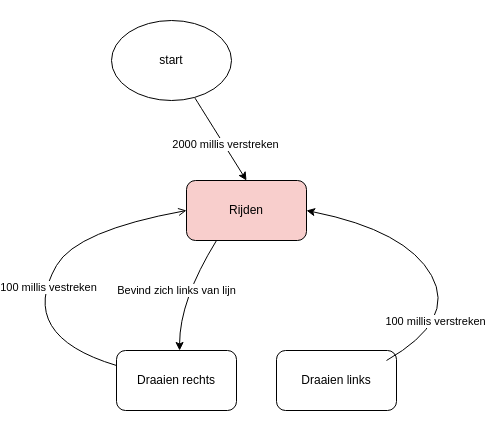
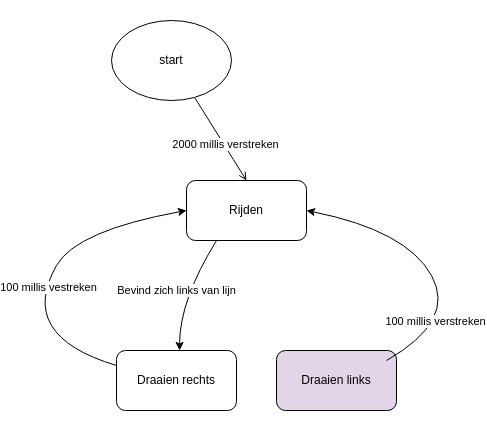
- <mxCell id="3" value="" style="endArrow=classic;html=1;curved=1;entryX=0.5;entryY=0;entryDx=0;entryDy=0;startArrow=none;" parent="1" source="5" target="2" edge="1"><mxGeometry width="50" height="50" relative="1" as="geometry"><mxPoint x="230" y="40" as="sourcePoint" /><mxPoint x="229.5" y="90" as="targetPoint" /></mxGeometry></mxCell>
+ <mxCell id="3" value="" style="endArrow=open;html=1;curved=1;entryX=0.5;entryY=0;entryDx=0;entryDy=0;startArrow=none;" parent="1" source="5" target="2" edge="1"><mxGeometry width="50" height="50" relative="1" as="geometry"><mxPoint x="230" y="40" as="sourcePoint" /><mxPoint x="229.5" y="90" as="targetPoint" /></mxGeometry></mxCell>
- <mxCell id="2" value="Rijden" style="rounded=1;whiteSpace=wrap;html=1;fillColor=#f8cecc;" parent="1" vertex="1"><mxGeometry x="170" y="180" width="120" height="60" as="geometry" /></mxCell>
+ <mxCell id="2" value="Rijden" style="rounded=1;whiteSpace=wrap;html=1;" parent="1" vertex="1"><mxGeometry x="170" y="180" width="120" height="60" as="geometry" /></mxCell>
- <mxCell id="11" value="" style="curved=1;endArrow=open;html=1;rounded=0;entryX=0;entryY=0.5;entryDx=0;entryDy=0;exitX=0;exitY=0.25;exitDx=0;exitDy=0;" edge="1" parent="1" source="6" target="2"><mxGeometry width="50" height="50" relative="1" as="geometry"><mxPoint x="60" y="350" as="sourcePoint" /><mxPoint x="110" y="300" as="targetPoint" /><Array as="points"><mxPoint x="50" y="350" /><mxPoint x="20" y="300" /><mxPoint x="60" y="230" /></Array></mxGeometry></mxCell>
+ <mxCell id="11" value="" style="curved=1;endArrow=classic;html=1;rounded=0;entryX=0;entryY=0.5;entryDx=0;entryDy=0;exitX=0;exitY=0.25;exitDx=0;exitDy=0;" edge="1" parent="1" source="6" target="2"><mxGeometry width="50" height="50" relative="1" as="geometry"><mxPoint x="60" y="350" as="sourcePoint" /><mxPoint x="110" y="300" as="targetPoint" /><Array as="points"><mxPoint x="50" y="350" /><mxPoint x="20" y="300" /><mxPoint x="60" y="230" /></Array></mxGeometry></mxCell>
- <mxCell id="7" value="Draaien links" style="rounded=1;whiteSpace=wrap;html=1;" vertex="1" parent="1"><mxGeometry x="260" y="350" width="120" height="60" as="geometry" /></mxCell>
+ <mxCell id="7" value="Draaien links" style="rounded=1;whiteSpace=wrap;html=1;fillColor=#e1d5e7;" vertex="1" parent="1"><mxGeometry x="260" y="350" width="120" height="60" as="geometry" /></mxCell>
